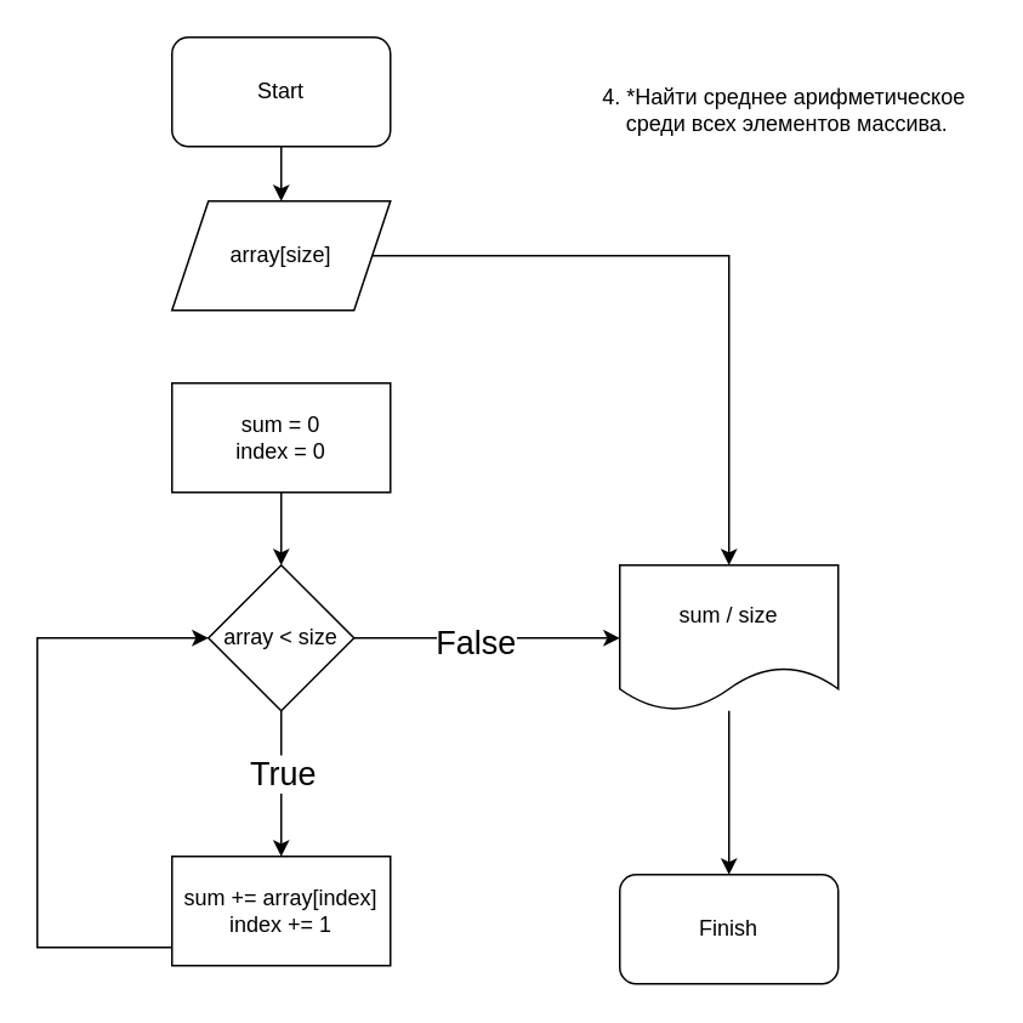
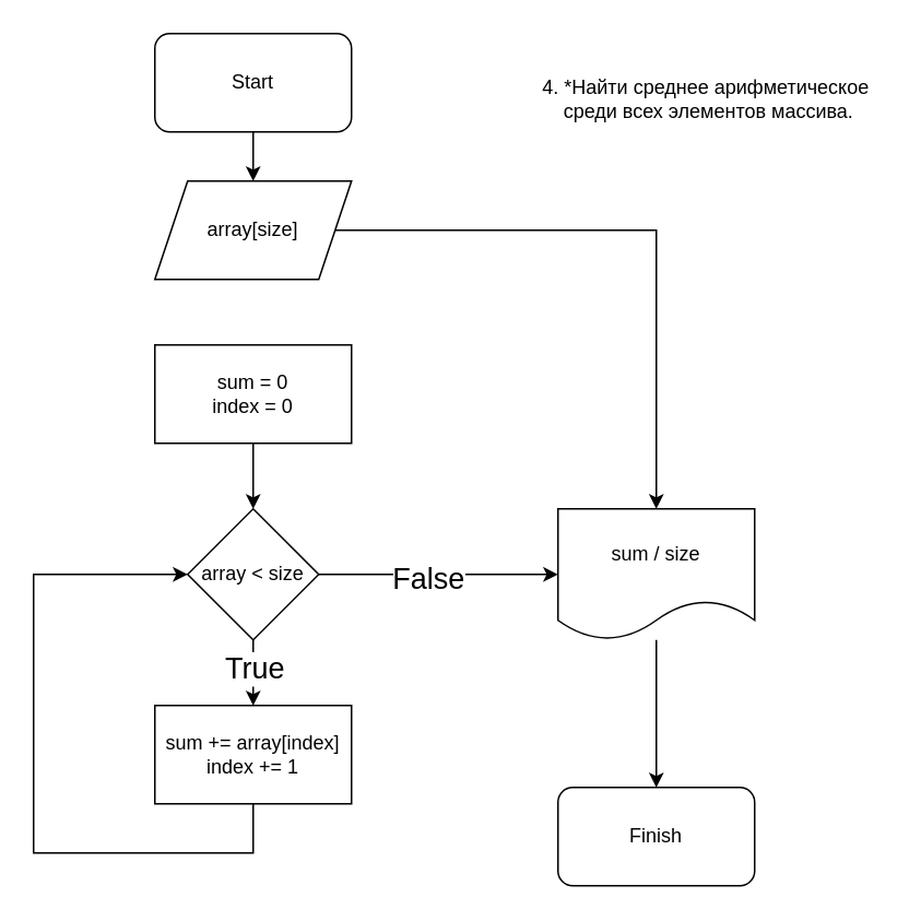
- <mxCell id="17" value="sum += array[index]&lt;br&gt;index += 1" style="whiteSpace=wrap;html=1;rounded=1;arcSize=0;" vertex="1" parent="1"><mxGeometry x="94" y="470" width="120" height="60" as="geometry" /></mxCell>
+ <mxCell id="17" value="sum += array[index]&lt;br&gt;index += 1" style="whiteSpace=wrap;html=1;rounded=1;arcSize=0;" vertex="1" parent="1"><mxGeometry x="94" y="430" width="120" height="60" as="geometry" /></mxCell>
